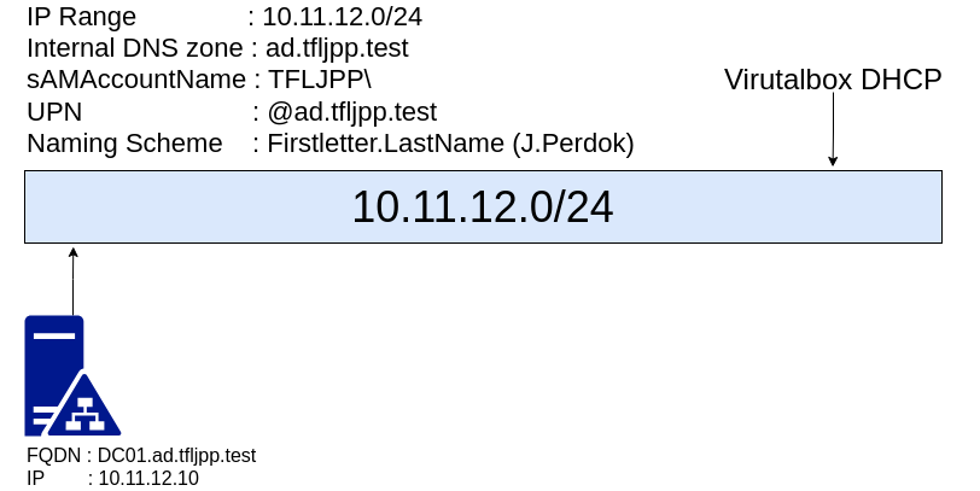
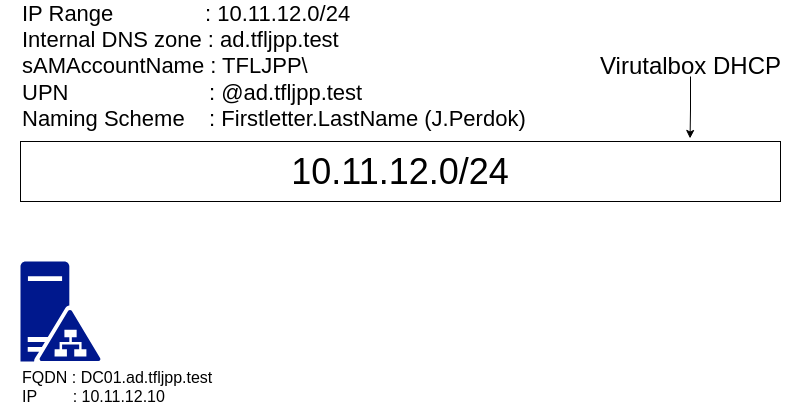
- <mxCell id="4" value="&lt;font style=&quot;font-size: 36px&quot;&gt;10.11.12.0/24&lt;/font&gt;" style="rounded=0;whiteSpace=wrap;html=1;fillColor=#dae8fc;" parent="1" vertex="1"><mxGeometry x="20" y="140" width="760" height="60" as="geometry" /></mxCell>
+ <mxCell id="4" value="&lt;font style=&quot;font-size: 36px&quot;&gt;10.11.12.0/24&lt;/font&gt;" style="rounded=0;whiteSpace=wrap;html=1;" parent="1" vertex="1"><mxGeometry x="20" y="140" width="760" height="60" as="geometry" /></mxCell>
- <mxCell id="2" style="edgeStyle=orthogonalEdgeStyle;rounded=0;orthogonalLoop=1;jettySize=auto;html=1;entryX=0.053;entryY=1.05;entryDx=0;entryDy=0;entryPerimeter=0;" parent="1" source="3" target="4" edge="1"><mxGeometry relative="1" as="geometry" /></mxCell>
